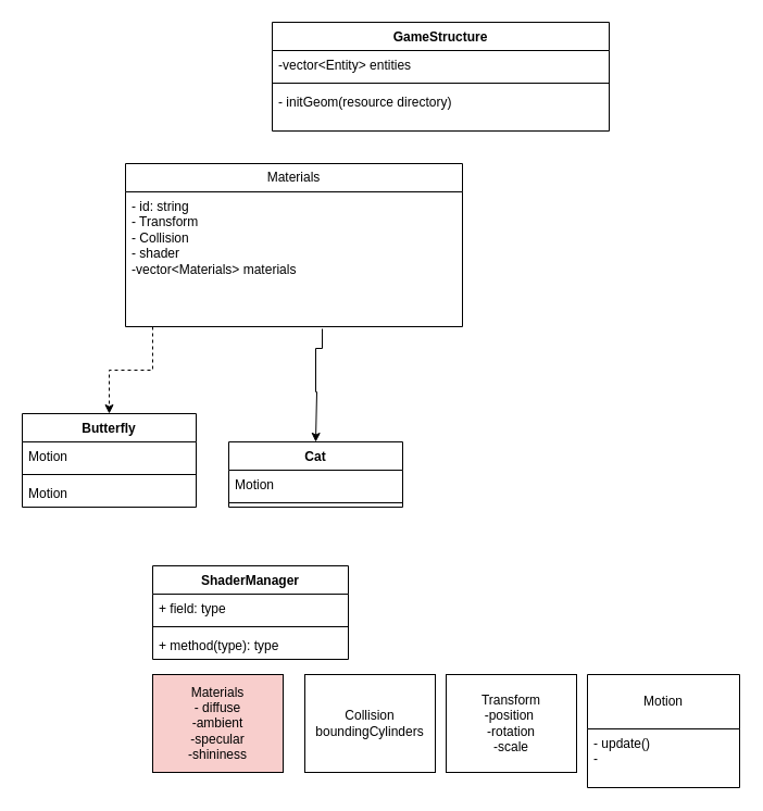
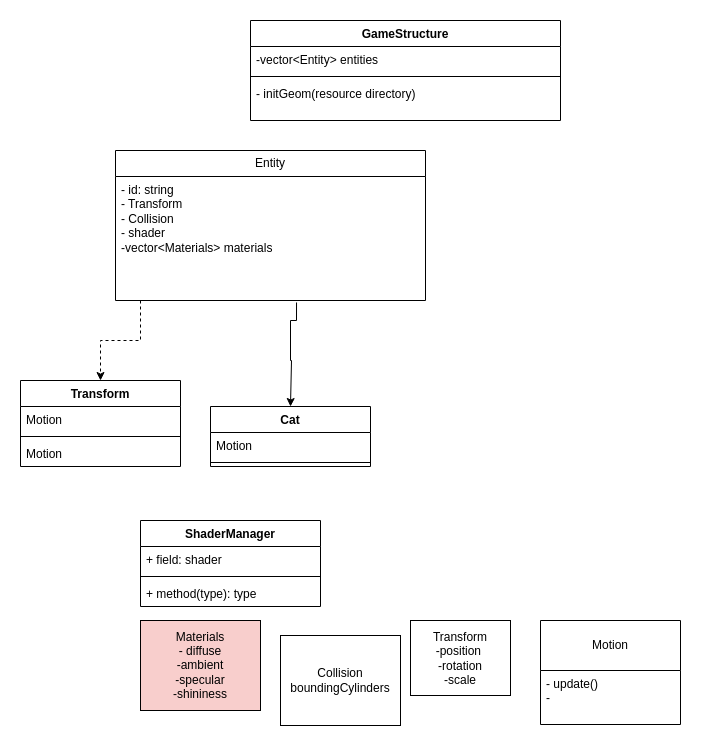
- <mxCell id="3" value="Materials" style="swimlane;fontStyle=0;childLayout=stackLayout;horizontal=1;startSize=26;fillColor=none;horizontalStack=0;resizeParent=1;resizeParentMax=0;resizeLast=0;collapsible=1;marginBottom=0;whiteSpace=wrap;html=1;" vertex="1" parent="1"><mxGeometry x="115" y="150" width="310" height="150" as="geometry" /></mxCell>
+ <mxCell id="3" value="Entity" style="swimlane;fontStyle=0;childLayout=stackLayout;horizontal=1;startSize=26;fillColor=none;horizontalStack=0;resizeParent=1;resizeParentMax=0;resizeLast=0;collapsible=1;marginBottom=0;whiteSpace=wrap;html=1;" vertex="1" parent="1"><mxGeometry x="115" y="150" width="310" height="150" as="geometry" /></mxCell>
- <mxCell id="15" value="Butterfly" style="swimlane;fontStyle=1;align=center;verticalAlign=top;childLayout=stackLayout;horizontal=1;startSize=26;horizontalStack=0;resizeParent=1;resizeParentMax=0;resizeLast=0;collapsible=1;marginBottom=0;whiteSpace=wrap;html=1;" vertex="1" parent="1"><mxGeometry x="20" y="380" width="160" height="86" as="geometry" /></mxCell>
+ <mxCell id="15" value="Transform" style="swimlane;fontStyle=1;align=center;verticalAlign=top;childLayout=stackLayout;horizontal=1;startSize=26;horizontalStack=0;resizeParent=1;resizeParentMax=0;resizeLast=0;collapsible=1;marginBottom=0;whiteSpace=wrap;html=1;" vertex="1" parent="1"><mxGeometry x="20" y="380" width="160" height="86" as="geometry" /></mxCell>
- <mxCell id="9" value="+ field: type" style="text;strokeColor=none;fillColor=none;align=left;verticalAlign=top;spacingLeft=4;spacingRight=4;overflow=hidden;rotatable=0;points=[[0,0.5],[1,0.5]];portConstraint=eastwest;whiteSpace=wrap;html=1;" vertex="1" parent="8"><mxGeometry y="26" width="180" height="26" as="geometry" /></mxCell>
+ <mxCell id="9" value="+ field: shader" style="text;strokeColor=none;fillColor=none;align=left;verticalAlign=top;spacingLeft=4;spacingRight=4;overflow=hidden;rotatable=0;points=[[0,0.5],[1,0.5]];portConstraint=eastwest;whiteSpace=wrap;html=1;" vertex="1" parent="8"><mxGeometry y="26" width="180" height="26" as="geometry" /></mxCell>
- <mxCell id="12" value="Collision&lt;div&gt;boundingCylinders&lt;/div&gt;" style="html=1;whiteSpace=wrap;" vertex="1" parent="1"><mxGeometry x="280" y="620" width="120" height="90" as="geometry" /></mxCell>
+ <mxCell id="12" value="Collision&lt;div&gt;boundingCylinders&lt;/div&gt;" style="html=1;whiteSpace=wrap;" vertex="1" parent="1"><mxGeometry x="280" y="635" width="120" height="90" as="geometry" /></mxCell>
- <mxCell id="14" value="&lt;div&gt;Transform&lt;/div&gt;&lt;div&gt;-position&amp;nbsp;&lt;/div&gt;&lt;div&gt;-rotation&lt;/div&gt;&lt;div&gt;-scale&lt;/div&gt;" style="html=1;whiteSpace=wrap;" vertex="1" parent="1"><mxGeometry x="410" y="620" width="120" height="90" as="geometry" /></mxCell>
+ <mxCell id="14" value="&lt;div&gt;Transform&lt;/div&gt;&lt;div&gt;-position&amp;nbsp;&lt;/div&gt;&lt;div&gt;-rotation&lt;/div&gt;&lt;div&gt;-scale&lt;/div&gt;" style="html=1;whiteSpace=wrap;" vertex="1" parent="1"><mxGeometry x="410" y="620" width="100" height="75" as="geometry" /></mxCell>
